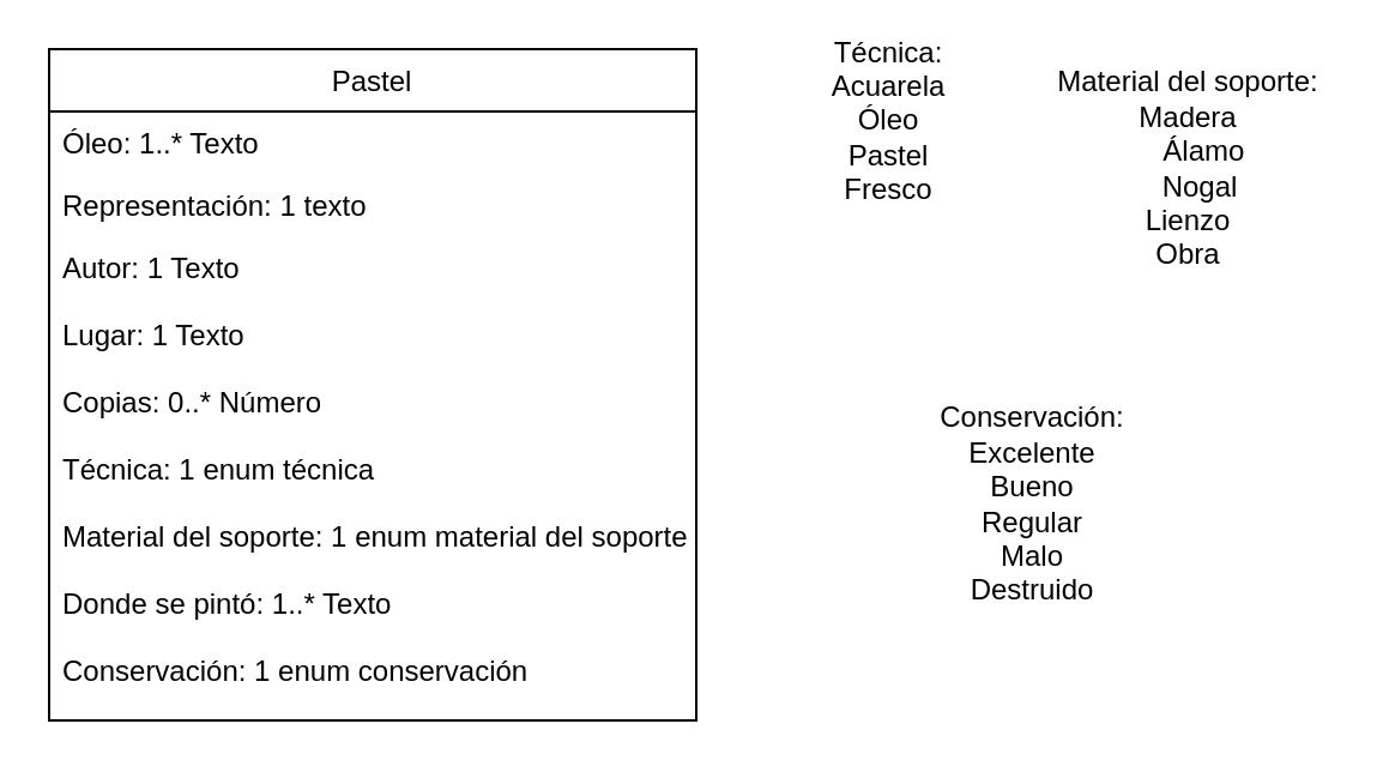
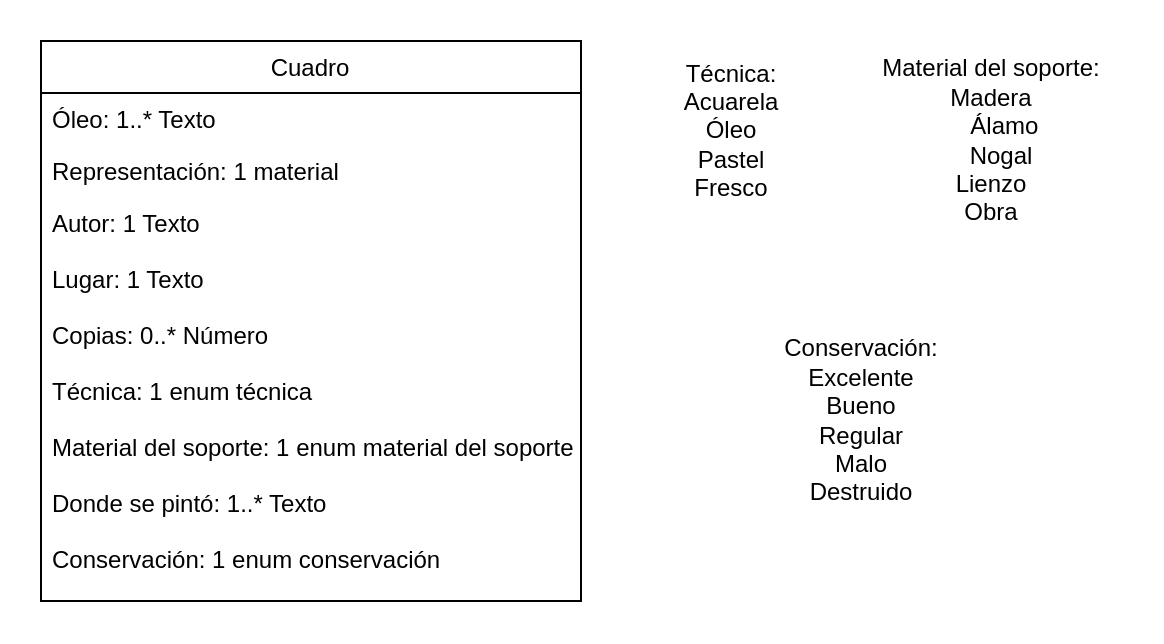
- <mxCell id="2" value="Pastel" style="swimlane;fontStyle=0;childLayout=stackLayout;horizontal=1;startSize=26;fillColor=none;horizontalStack=0;resizeParent=1;resizeParentMax=0;resizeLast=0;collapsible=1;marginBottom=0;" vertex="1" parent="1"><mxGeometry x="20" y="20" width="270" height="280" as="geometry" /></mxCell>
+ <mxCell id="2" value="Cuadro" style="swimlane;fontStyle=0;childLayout=stackLayout;horizontal=1;startSize=26;fillColor=none;horizontalStack=0;resizeParent=1;resizeParentMax=0;resizeLast=0;collapsible=1;marginBottom=0;" vertex="1" parent="1"><mxGeometry x="20" y="20" width="270" height="280" as="geometry" /></mxCell>
- <mxCell id="6" value="Técnica:&lt;br/&gt;Acuarela&lt;br/&gt;Óleo&lt;br/&gt;Pastel&lt;br/&gt;Fresco" style="text;html=1;align=center;verticalAlign=middle;resizable=0;points=[];autosize=1;strokeColor=none;fillColor=none;" vertex="1" parent="1"><mxGeometry x="335" y="5" width="70" height="90" as="geometry" /></mxCell>
+ <mxCell id="6" value="Técnica:&lt;br/&gt;Acuarela&lt;br/&gt;Óleo&lt;br/&gt;Pastel&lt;br/&gt;Fresco" style="text;html=1;align=center;verticalAlign=middle;resizable=0;points=[];autosize=1;strokeColor=none;fillColor=none;" vertex="1" parent="1"><mxGeometry x="330" y="20" width="70" height="90" as="geometry" /></mxCell>
- <mxCell id="4" value="Representación: 1 texto" style="text;strokeColor=none;fillColor=none;align=left;verticalAlign=top;spacingLeft=4;spacingRight=4;overflow=hidden;rotatable=0;points=[[0,0.5],[1,0.5]];portConstraint=eastwest;" vertex="1" parent="2"><mxGeometry y="52" width="270" height="26" as="geometry" /></mxCell>
+ <mxCell id="4" value="Representación: 1 material" style="text;strokeColor=none;fillColor=none;align=left;verticalAlign=top;spacingLeft=4;spacingRight=4;overflow=hidden;rotatable=0;points=[[0,0.5],[1,0.5]];portConstraint=eastwest;" vertex="1" parent="2"><mxGeometry y="52" width="270" height="26" as="geometry" /></mxCell>
